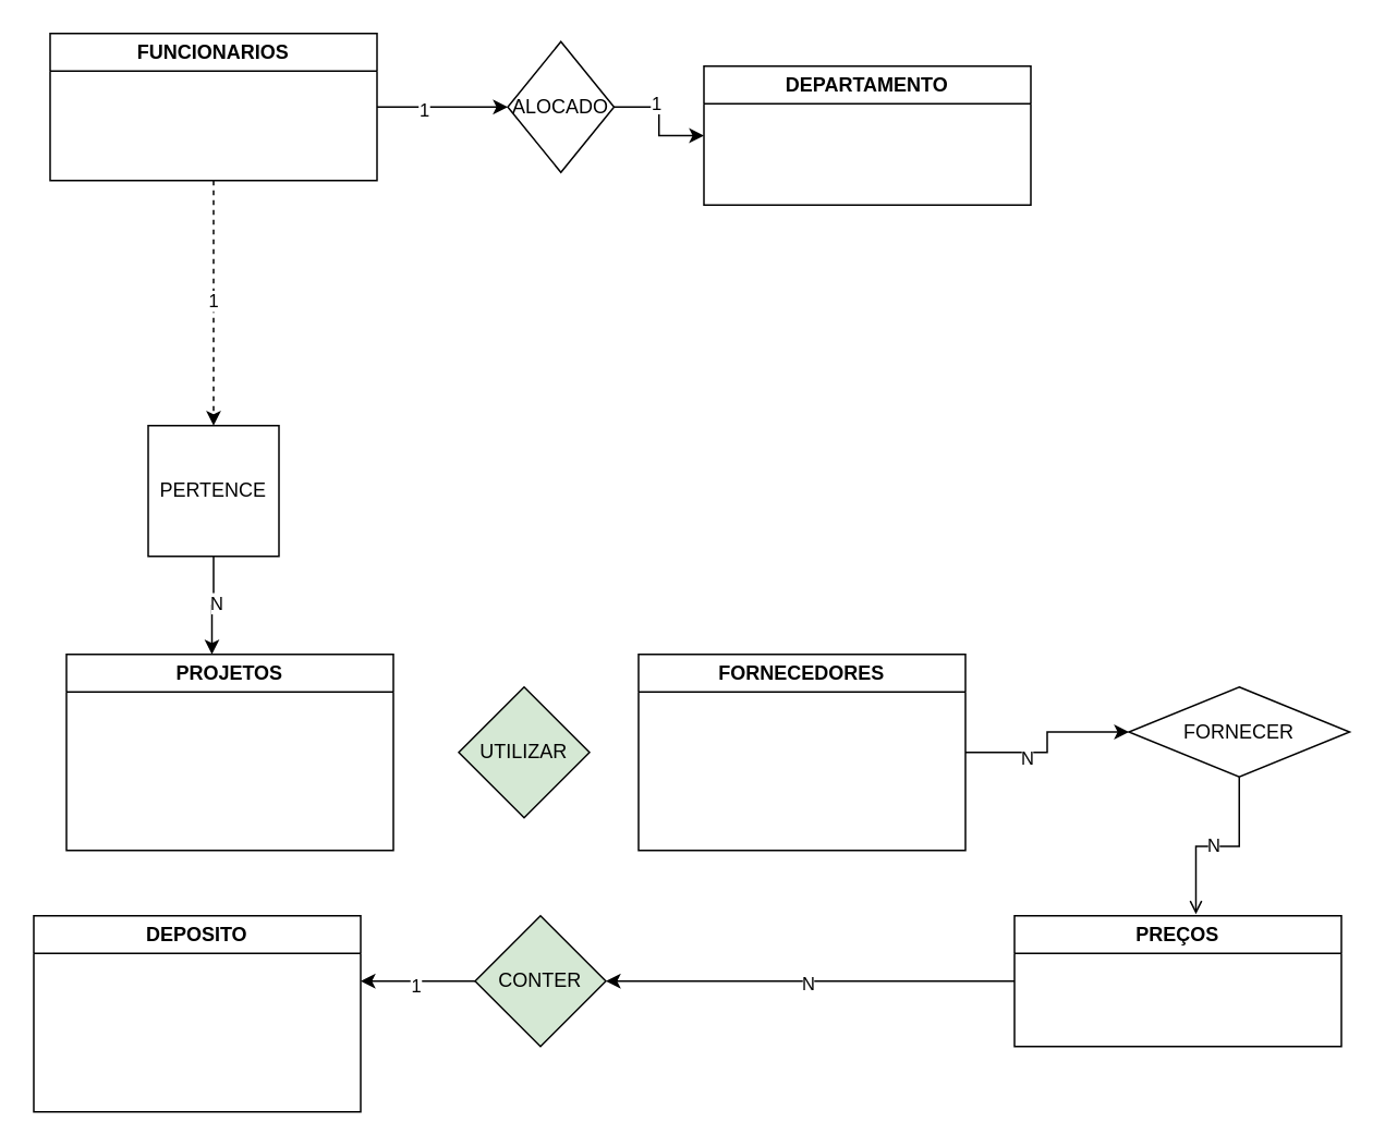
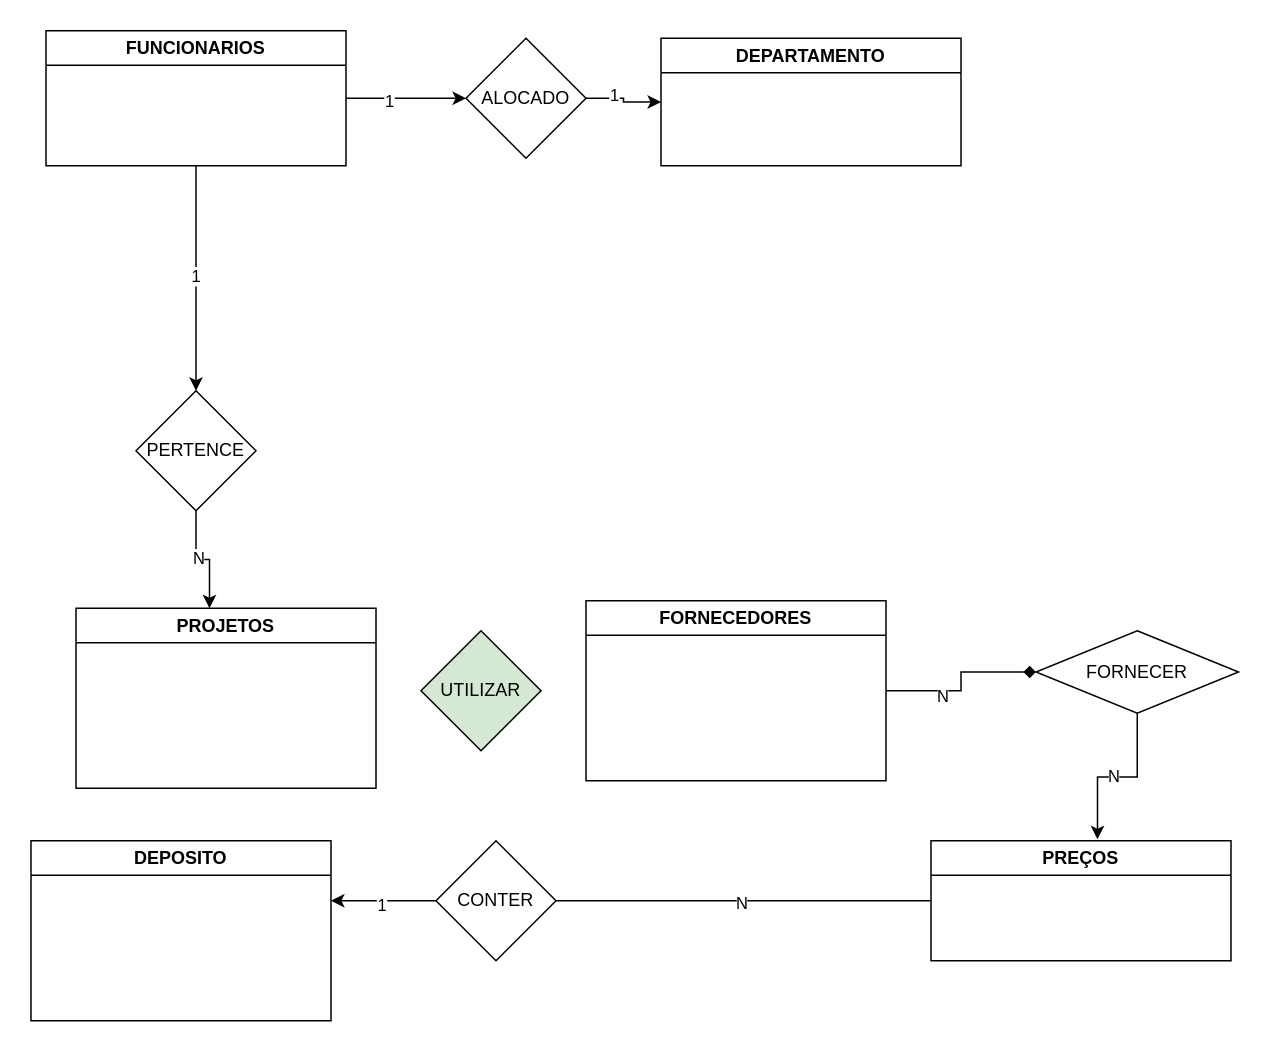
- <mxCell id="9" value="ALOCADO" style="rhombus;whiteSpace=wrap;html=1;" vertex="1" parent="1"><mxGeometry x="310" y="25" width="65" height="80" as="geometry" /></mxCell>
+ <mxCell id="9" value="ALOCADO" style="rhombus;whiteSpace=wrap;html=1;" vertex="1" parent="1"><mxGeometry x="310" y="25" width="80" height="80" as="geometry" /></mxCell>
- <mxCell id="10" value="DEPARTAMENTO" style="swimlane;whiteSpace=wrap;html=1;startSize=23;" vertex="1" parent="1"><mxGeometry x="430" y="40" width="200" height="85" as="geometry" /></mxCell>
+ <mxCell id="10" value="DEPARTAMENTO" style="swimlane;whiteSpace=wrap;html=1;startSize=23;" vertex="1" parent="1"><mxGeometry x="440" y="25" width="200" height="85" as="geometry" /></mxCell>
- <mxCell id="4" style="edgeStyle=orthogonalEdgeStyle;rounded=0;orthogonalLoop=1;jettySize=auto;html=1;exitX=0.5;exitY=1;exitDx=0;exitDy=0;entryX=0.5;entryY=0;entryDx=0;entryDy=0;dashed=1;" edge="1" parent="1" source="6" target="13"><mxGeometry relative="1" as="geometry" /></mxCell>
+ <mxCell id="4" style="edgeStyle=orthogonalEdgeStyle;rounded=0;orthogonalLoop=1;jettySize=auto;html=1;exitX=0.5;exitY=1;exitDx=0;exitDy=0;entryX=0.5;entryY=0;entryDx=0;entryDy=0;" edge="1" parent="1" source="6" target="13"><mxGeometry relative="1" as="geometry" /></mxCell>
- <mxCell id="13" value="PERTENCE" style="whiteSpace=wrap;html=1;rounded=0;" vertex="1" parent="1"><mxGeometry x="90" y="260" width="80" height="80" as="geometry" /></mxCell>
+ <mxCell id="13" value="PERTENCE" style="rhombus;whiteSpace=wrap;html=1;" vertex="1" parent="1"><mxGeometry x="90" y="260" width="80" height="80" as="geometry" /></mxCell>
- <mxCell id="15" style="edgeStyle=orthogonalEdgeStyle;rounded=0;orthogonalLoop=1;jettySize=auto;html=1;exitX=1;exitY=0.5;exitDx=0;exitDy=0;" edge="1" parent="1" source="17" target="21"><mxGeometry relative="1" as="geometry" /></mxCell>
+ <mxCell id="15" style="edgeStyle=orthogonalEdgeStyle;rounded=0;orthogonalLoop=1;jettySize=auto;html=1;exitX=1;exitY=0.5;exitDx=0;exitDy=0;endArrow=diamond;" edge="1" parent="1" source="17" target="21"><mxGeometry relative="1" as="geometry" /></mxCell>
- <mxCell id="14" value="PROJETOS" style="swimlane;whiteSpace=wrap;html=1;" vertex="1" parent="1"><mxGeometry x="40" y="400" width="200" height="120" as="geometry" /></mxCell>
+ <mxCell id="14" value="PROJETOS" style="swimlane;whiteSpace=wrap;html=1;" vertex="1" parent="1"><mxGeometry x="50" y="405" width="200" height="120" as="geometry" /></mxCell>
- <mxCell id="19" style="edgeStyle=orthogonalEdgeStyle;rounded=0;orthogonalLoop=1;jettySize=auto;html=1;exitX=0.5;exitY=1;exitDx=0;exitDy=0;entryX=0.555;entryY=-0.012;entryDx=0;entryDy=0;entryPerimeter=0;endArrow=open;" edge="1" parent="1" source="21" target="24"><mxGeometry relative="1" as="geometry" /></mxCell>
+ <mxCell id="19" style="edgeStyle=orthogonalEdgeStyle;rounded=0;orthogonalLoop=1;jettySize=auto;html=1;exitX=0.5;exitY=1;exitDx=0;exitDy=0;entryX=0.555;entryY=-0.012;entryDx=0;entryDy=0;entryPerimeter=0;" edge="1" parent="1" source="21" target="24"><mxGeometry relative="1" as="geometry" /></mxCell>
- <mxCell id="27" value="CONTER" style="rhombus;whiteSpace=wrap;html=1;fillColor=#d5e8d4;" vertex="1" parent="1"><mxGeometry x="290" y="560" width="80" height="80" as="geometry" /></mxCell>
+ <mxCell id="27" value="CONTER" style="rhombus;whiteSpace=wrap;html=1;" vertex="1" parent="1"><mxGeometry x="290" y="560" width="80" height="80" as="geometry" /></mxCell>
- <mxCell id="22" style="edgeStyle=orthogonalEdgeStyle;rounded=0;orthogonalLoop=1;jettySize=auto;html=1;exitX=0;exitY=0.5;exitDx=0;exitDy=0;" edge="1" parent="1" source="24" target="27"><mxGeometry relative="1" as="geometry" /></mxCell>
+ <mxCell id="22" style="edgeStyle=orthogonalEdgeStyle;rounded=0;orthogonalLoop=1;jettySize=auto;html=1;exitX=0;exitY=0.5;exitDx=0;exitDy=0;endArrow=none;" edge="1" parent="1" source="24" target="27"><mxGeometry relative="1" as="geometry" /></mxCell>
